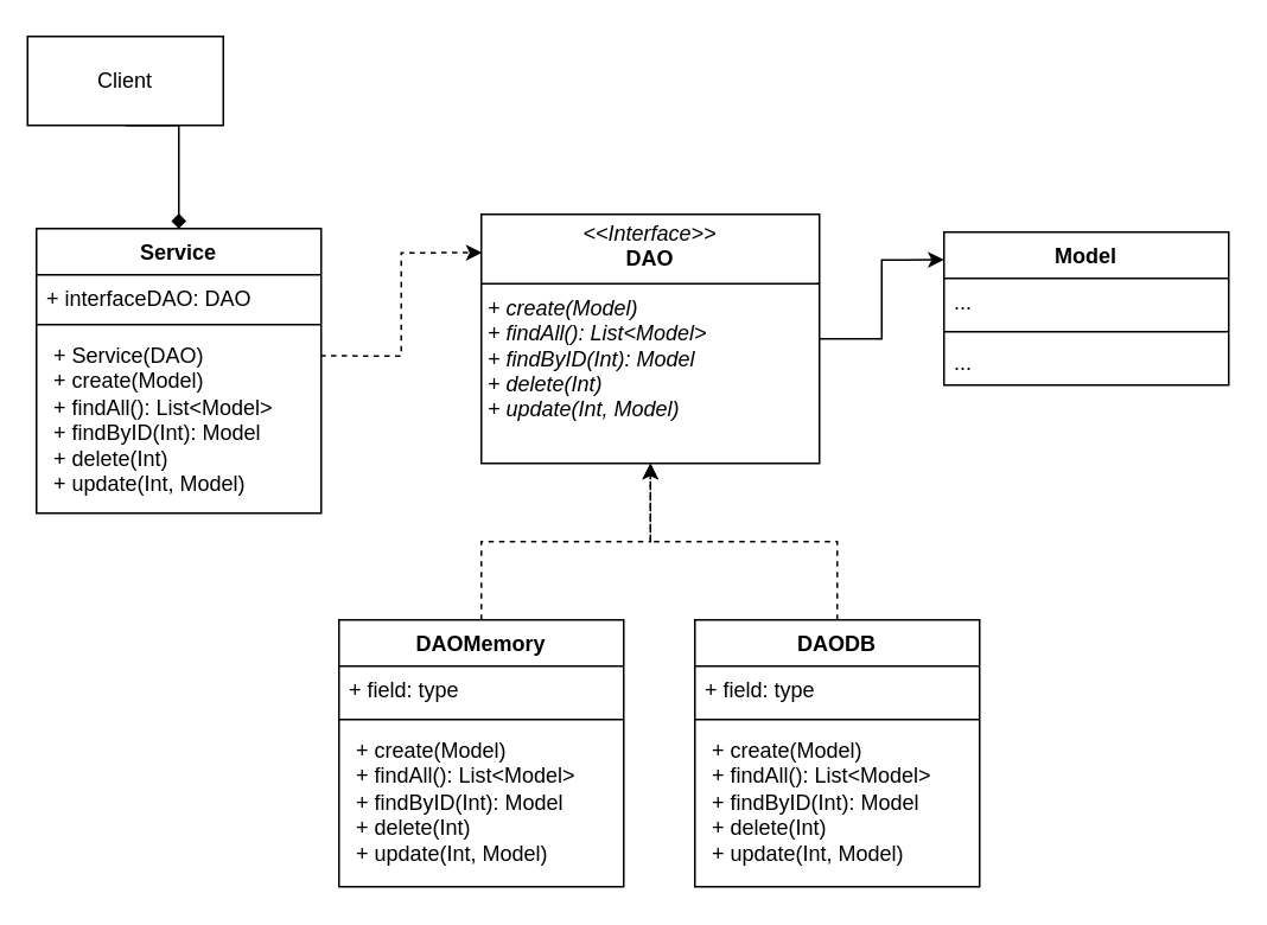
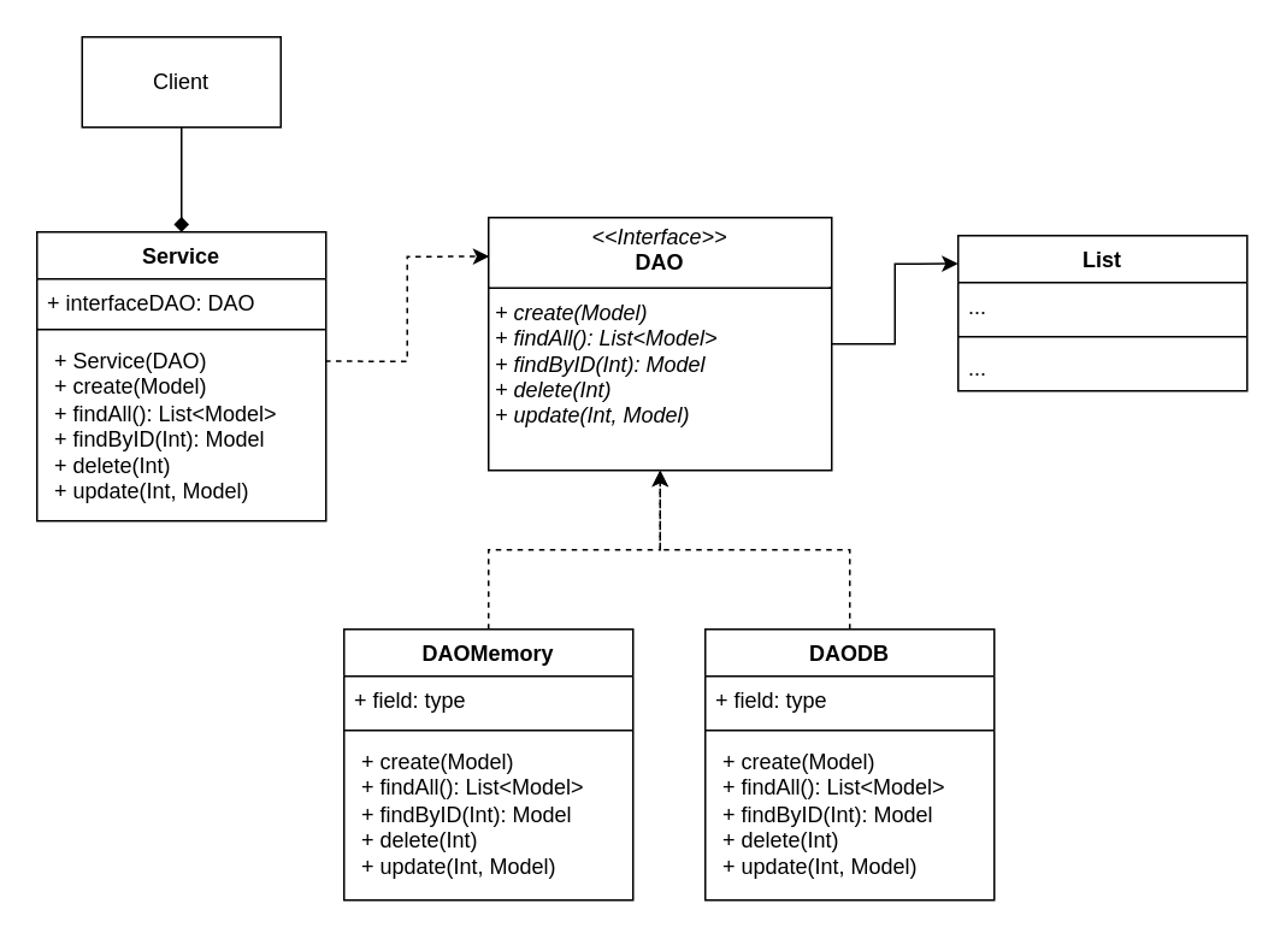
- <mxCell id="14" value="Client" style="html=1;whiteSpace=wrap;" vertex="1" parent="1"><mxGeometry x="15" y="20" width="110" height="50" as="geometry" /></mxCell>
+ <mxCell id="14" value="Client" style="html=1;whiteSpace=wrap;" vertex="1" parent="1"><mxGeometry x="45" y="20" width="110" height="50" as="geometry" /></mxCell>
- <mxCell id="20" value="Model" style="swimlane;fontStyle=1;align=center;verticalAlign=top;childLayout=stackLayout;horizontal=1;startSize=26;horizontalStack=0;resizeParent=1;resizeParentMax=0;resizeLast=0;collapsible=1;marginBottom=0;whiteSpace=wrap;html=1;" vertex="1" parent="1"><mxGeometry x="530" y="130" width="160" height="86" as="geometry" /></mxCell>
+ <mxCell id="20" value="List" style="swimlane;fontStyle=1;align=center;verticalAlign=top;childLayout=stackLayout;horizontal=1;startSize=26;horizontalStack=0;resizeParent=1;resizeParentMax=0;resizeLast=0;collapsible=1;marginBottom=0;whiteSpace=wrap;html=1;" vertex="1" parent="1"><mxGeometry x="530" y="130" width="160" height="86" as="geometry" /></mxCell>
